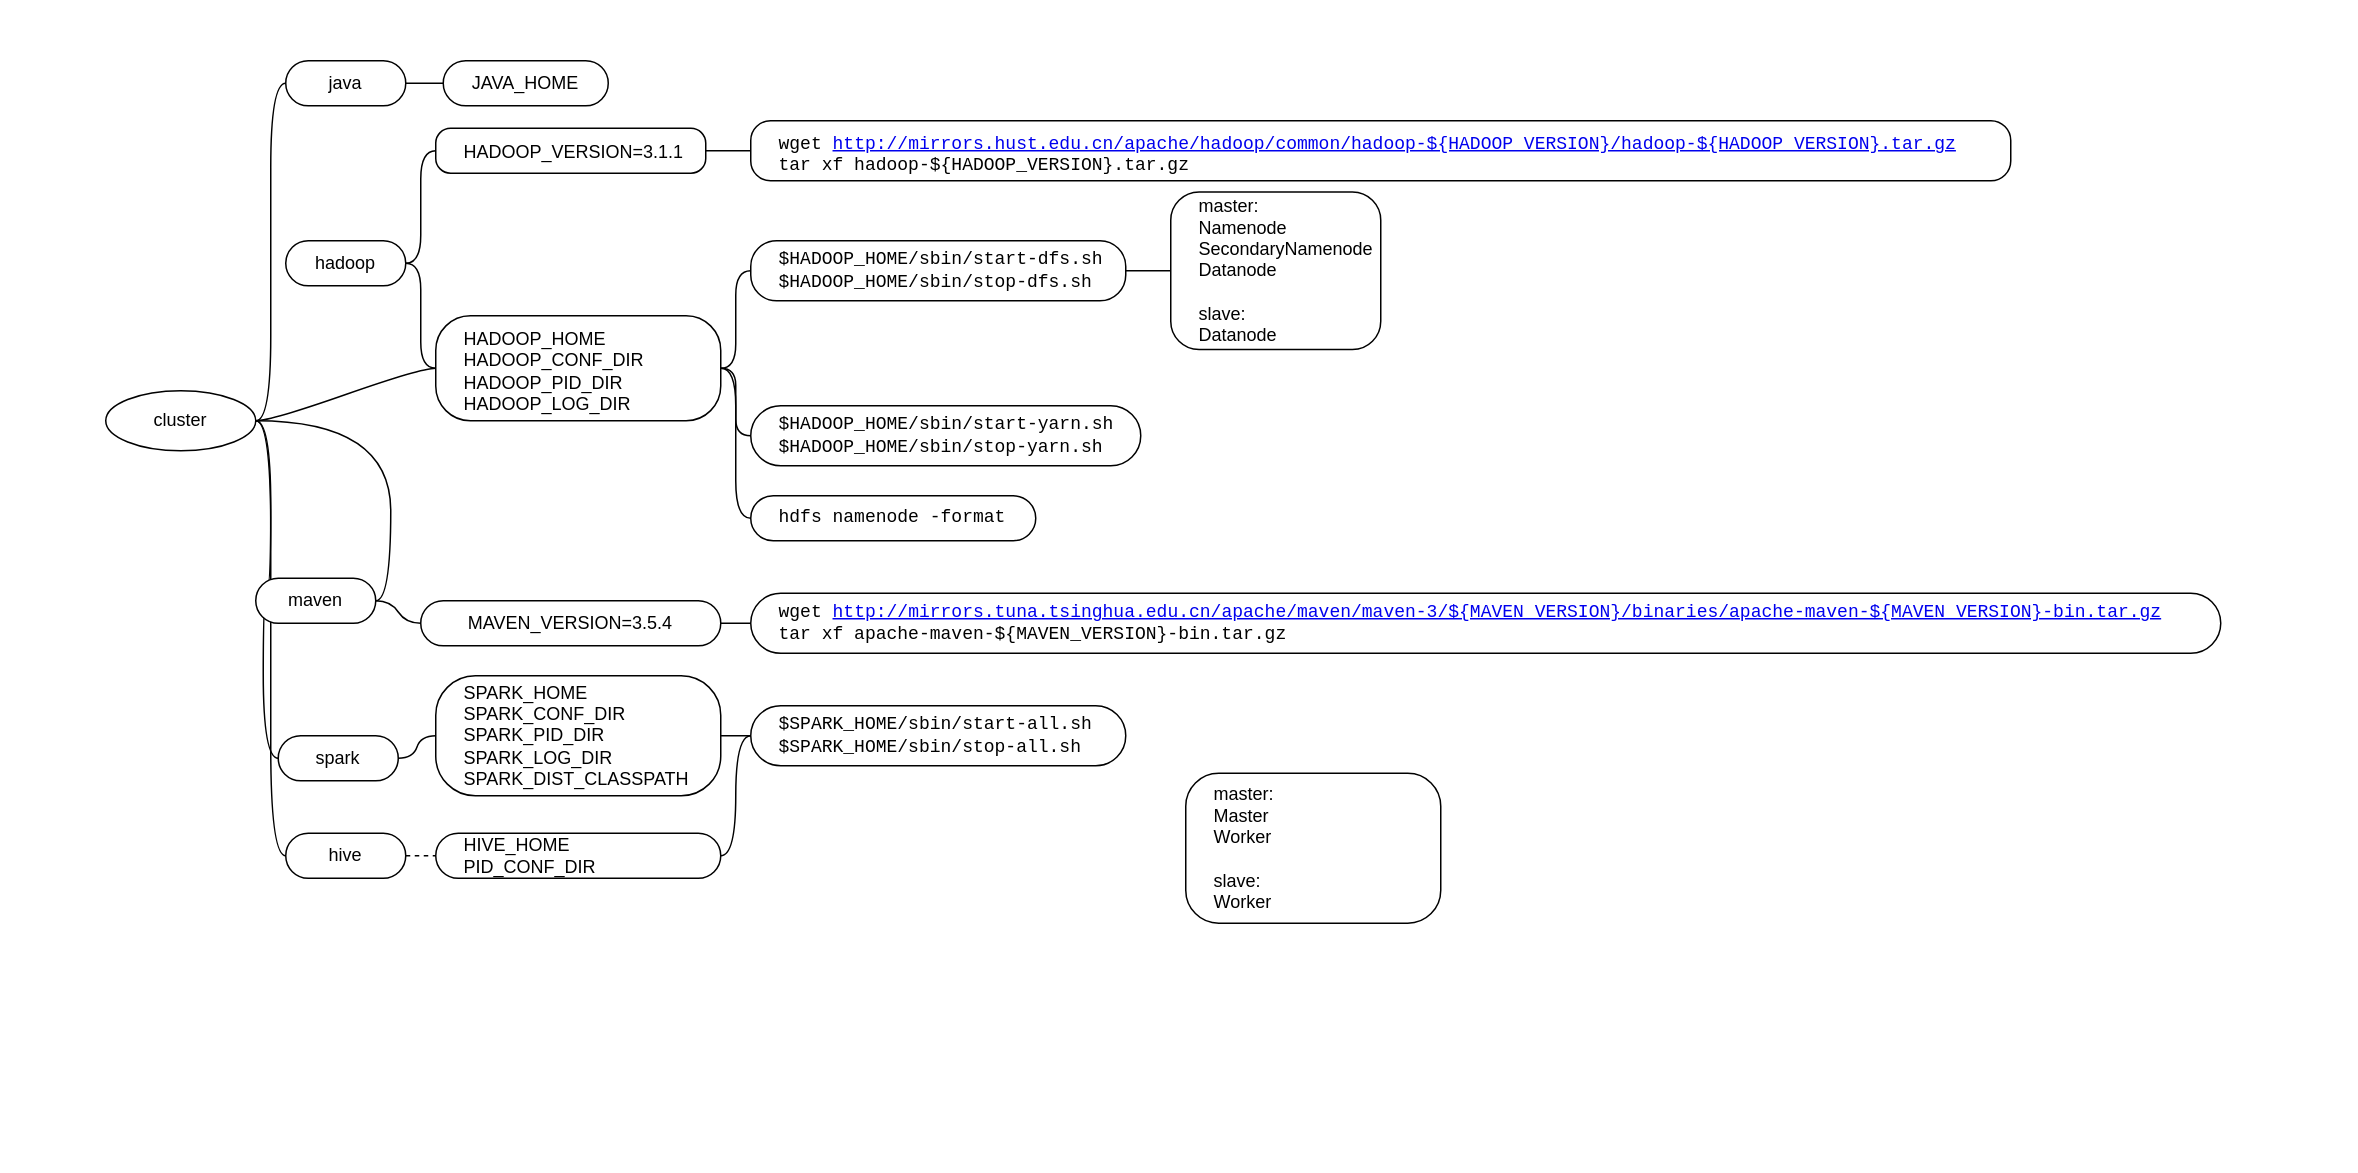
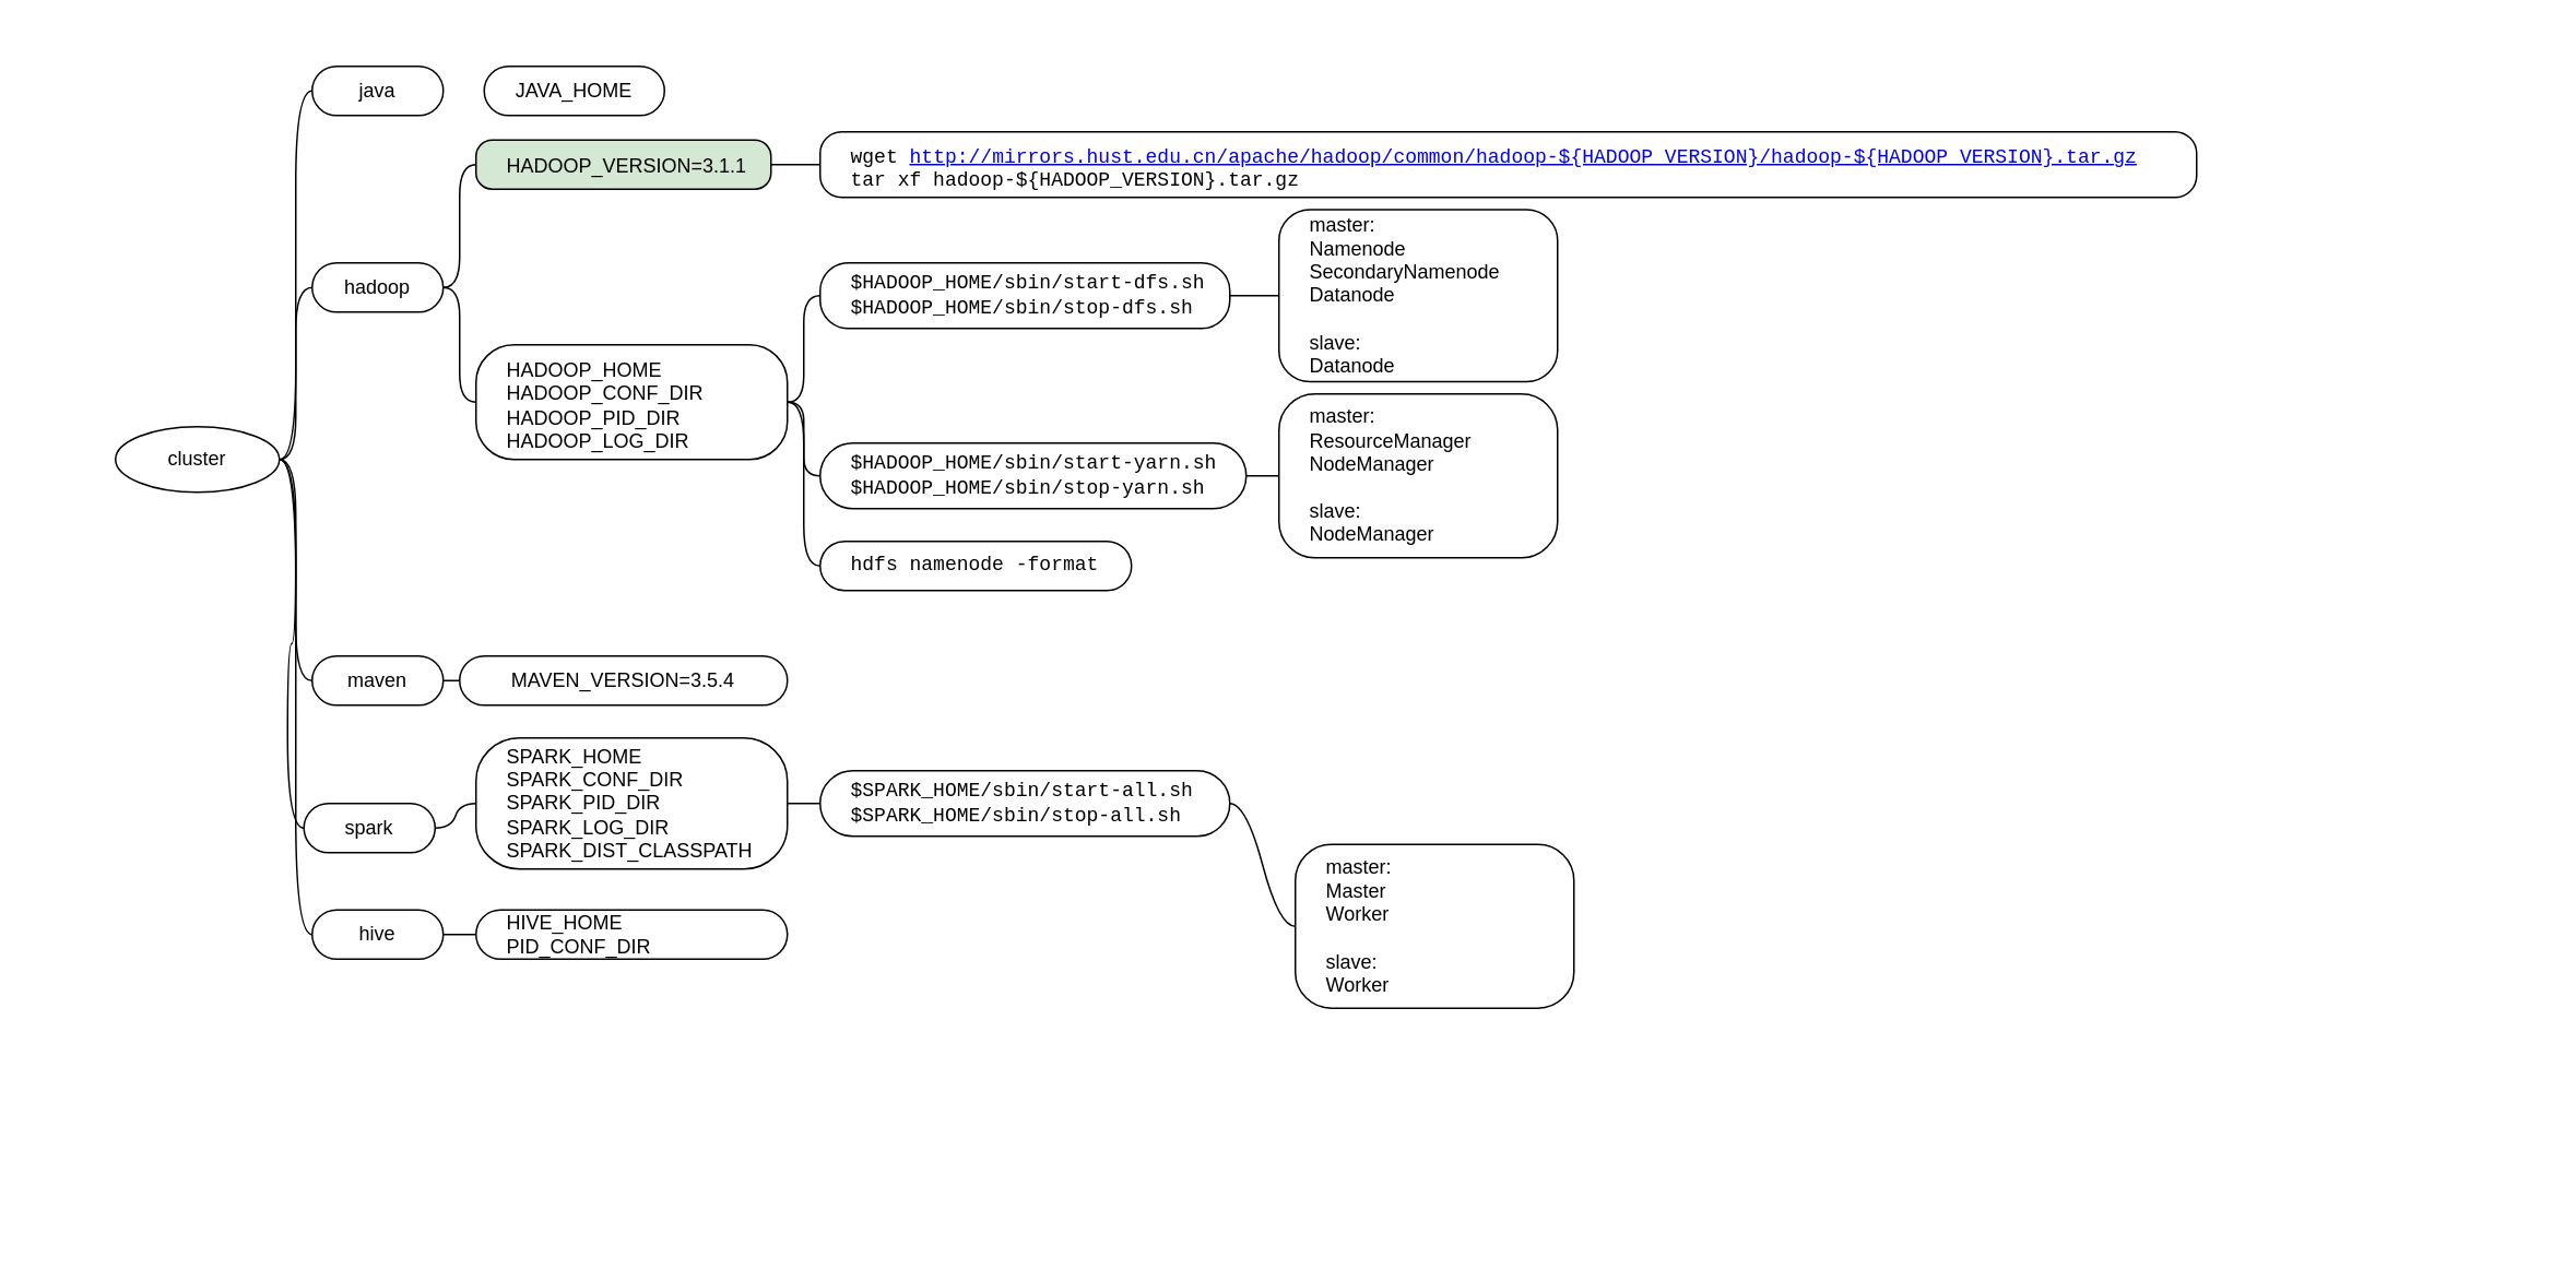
- <mxCell id="42" value="" style="edgeStyle=entityRelationEdgeStyle;startArrow=none;endArrow=none;segment=10;curved=1;" edge="1" target="43" source="11" parent="2"><mxGeometry relative="1" as="geometry"><mxPoint x="200" y="380" as="sourcePoint" /></mxGeometry></mxCell>
- <mxCell id="33" value="&lt;div&gt;&lt;span&gt;HADOOP_VERSION=3.1.1&lt;/span&gt;&lt;br&gt;&lt;/div&gt;" style="whiteSpace=wrap;html=1;rounded=1;arcSize=33;align=left;verticalAlign=top;container=1;recursiveResize=0;strokeWidth=1;autosize=1;spacing=4;treeFolding=1;treeMoving=1;spacingLeft=15;" parent="2" vertex="1"><mxGeometry x="270" y="65" width="180" height="30" as="geometry" /></mxCell>
+ <mxCell id="33" value="&lt;div&gt;&lt;span&gt;HADOOP_VERSION=3.1.1&lt;/span&gt;&lt;br&gt;&lt;/div&gt;" style="whiteSpace=wrap;html=1;rounded=1;arcSize=33;align=left;verticalAlign=top;container=1;recursiveResize=0;strokeWidth=1;autosize=1;spacing=4;treeFolding=1;treeMoving=1;spacingLeft=15;fillColor=#d5e8d4;" parent="2" vertex="1"><mxGeometry x="270" y="65" width="180" height="30" as="geometry" /></mxCell>
- <mxCell id="25" value="&lt;span style=&quot;font-size: 12px&quot;&gt;master:&lt;br&gt;Namenode&lt;br&gt;SecondaryNamenode&lt;br&gt;Datanode&lt;br&gt;&lt;br&gt;&lt;/span&gt;slave:&lt;br&gt;Datanode&lt;span style=&quot;font-size: 12px&quot;&gt;&lt;br&gt;&lt;/span&gt;" style="whiteSpace=wrap;html=1;rounded=1;arcSize=18;align=left;verticalAlign=middle;container=1;recursiveResize=0;strokeWidth=1;autosize=1;spacing=4;treeFolding=1;treeMoving=1;fontSize=12;spacingLeft=15;" parent="2" vertex="1"><mxGeometry x="760" y="107.5" width="140" height="105" as="geometry" /></mxCell>
+ <mxCell id="25" value="&lt;span style=&quot;font-size: 12px&quot;&gt;master:&lt;br&gt;Namenode&lt;br&gt;SecondaryNamenode&lt;br&gt;Datanode&lt;br&gt;&lt;br&gt;&lt;/span&gt;slave:&lt;br&gt;Datanode&lt;span style=&quot;font-size: 12px&quot;&gt;&lt;br&gt;&lt;/span&gt;" style="whiteSpace=wrap;html=1;rounded=1;arcSize=18;align=left;verticalAlign=middle;container=1;recursiveResize=0;strokeWidth=1;autosize=1;spacing=4;treeFolding=1;treeMoving=1;fontSize=12;spacingLeft=15;" parent="2" vertex="1"><mxGeometry x="760" y="107.5" width="170" height="105" as="geometry" /></mxCell>
- <mxCell id="3" value="" style="edgeStyle=entityRelationEdgeStyle;startArrow=none;endArrow=none;segment=10;curved=1;" parent="2" source="4" target="15" edge="1"><mxGeometry relative="1" as="geometry" /></mxCell>
+ <mxCell id="3" value="" style="edgeStyle=entityRelationEdgeStyle;startArrow=none;endArrow=none;segment=10;curved=1;" parent="2" source="4" target="5" edge="1"><mxGeometry relative="1" as="geometry" /></mxCell>
+ <mxCell id="26" value="" style="edgeStyle=entityRelationEdgeStyle;startArrow=none;endArrow=none;segment=10;curved=1;" parent="2" source="23" target="27" edge="1"><mxGeometry relative="1" as="geometry"><mxPoint x="510" y="277.5" as="sourcePoint" /></mxGeometry></mxCell>
+ <mxCell id="27" value="&lt;span style=&quot;font-size: 12px&quot;&gt;master:&lt;br&gt;ResourceManager&lt;br&gt;NodeManager&lt;br&gt;&lt;br&gt;slave:&lt;br&gt;NodeManager&lt;br&gt;&lt;/span&gt;" style="whiteSpace=wrap;html=1;rounded=1;arcSize=22;align=left;verticalAlign=middle;container=1;recursiveResize=0;strokeWidth=1;autosize=1;spacing=4;treeFolding=1;treeMoving=1;fontSize=12;spacingLeft=15;" parent="2" vertex="1"><mxGeometry x="760" y="220" width="170" height="100" as="geometry" /></mxCell>
- <mxCell id="37" value="maven" style="whiteSpace=wrap;html=1;rounded=1;arcSize=50;align=center;verticalAlign=middle;container=1;recursiveResize=0;strokeWidth=1;autosize=1;spacing=4;treeFolding=1;treeMoving=1;" parent="2" vertex="1"><mxGeometry x="150" y="365" width="80" height="30" as="geometry" /></mxCell>
+ <mxCell id="37" value="maven" style="whiteSpace=wrap;html=1;rounded=1;arcSize=50;align=center;verticalAlign=middle;container=1;recursiveResize=0;strokeWidth=1;autosize=1;spacing=4;treeFolding=1;treeMoving=1;" parent="2" vertex="1"><mxGeometry x="170" y="380" width="80" height="30" as="geometry" /></mxCell>
- <mxCell id="40" value="" style="edgeStyle=entityRelationEdgeStyle;startArrow=none;endArrow=none;segment=10;curved=1;exitX=1;exitY=0.5;exitDx=0;exitDy=0;" parent="2" source="39" target="41" edge="1"><mxGeometry relative="1" as="geometry"><mxPoint x="300" y="515" as="sourcePoint" /></mxGeometry></mxCell>
- <mxCell id="41" value="&lt;div&gt;wget&amp;nbsp;&lt;a href=&quot;http://mirrors.tuna.tsinghua.edu.cn/apache/maven/maven-3/${MAVEN_VERSION}/binaries/apache-maven-${MAVEN_VERSION}-bin.tar.gz&quot;&gt;http://mirrors.tuna.tsinghua.edu.cn/apache/maven/maven-3/${MAVEN_VERSION}/binaries/apache-maven-${MAVEN_VERSION}-bin.tar.gz&lt;/a&gt;&lt;/div&gt;&lt;div&gt;&lt;span&gt;tar xf apache-maven-${MAVEN_VERSION}-bin.tar.gz&lt;/span&gt;&lt;/div&gt;" style="whiteSpace=wrap;html=1;rounded=1;arcSize=50;align=left;verticalAlign=middle;container=1;recursiveResize=0;strokeWidth=1;autosize=1;spacing=4;treeFolding=1;treeMoving=1;spacingLeft=15;fontFamily=Courier New;" parent="2" vertex="1"><mxGeometry x="480" y="375" width="980" height="40" as="geometry" /></mxCell>
- <mxCell id="28" value="" style="edgeStyle=entityRelationEdgeStyle;startArrow=none;endArrow=none;segment=10;curved=1;" parent="2" source="9" target="21" edge="1"><mxGeometry relative="1" as="geometry"><mxPoint x="780" y="370" as="sourcePoint" /></mxGeometry></mxCell>
+ <mxCell id="28" value="" style="edgeStyle=entityRelationEdgeStyle;startArrow=none;endArrow=none;segment=10;curved=1;" parent="2" source="9" target="29" edge="1"><mxGeometry relative="1" as="geometry"><mxPoint x="780" y="370" as="sourcePoint" /></mxGeometry></mxCell>
- <mxCell id="20" value="" style="edgeStyle=entityRelationEdgeStyle;startArrow=none;endArrow=none;segment=10;curved=1;dashed=1;" parent="2" source="19" target="21" edge="1"><mxGeometry relative="1" as="geometry"><mxPoint x="160" y="395" as="sourcePoint" /></mxGeometry></mxCell>
+ <mxCell id="20" value="" style="edgeStyle=entityRelationEdgeStyle;startArrow=none;endArrow=none;segment=10;curved=1;" parent="2" source="19" target="21" edge="1"><mxGeometry relative="1" as="geometry"><mxPoint x="160" y="395" as="sourcePoint" /></mxGeometry></mxCell>
